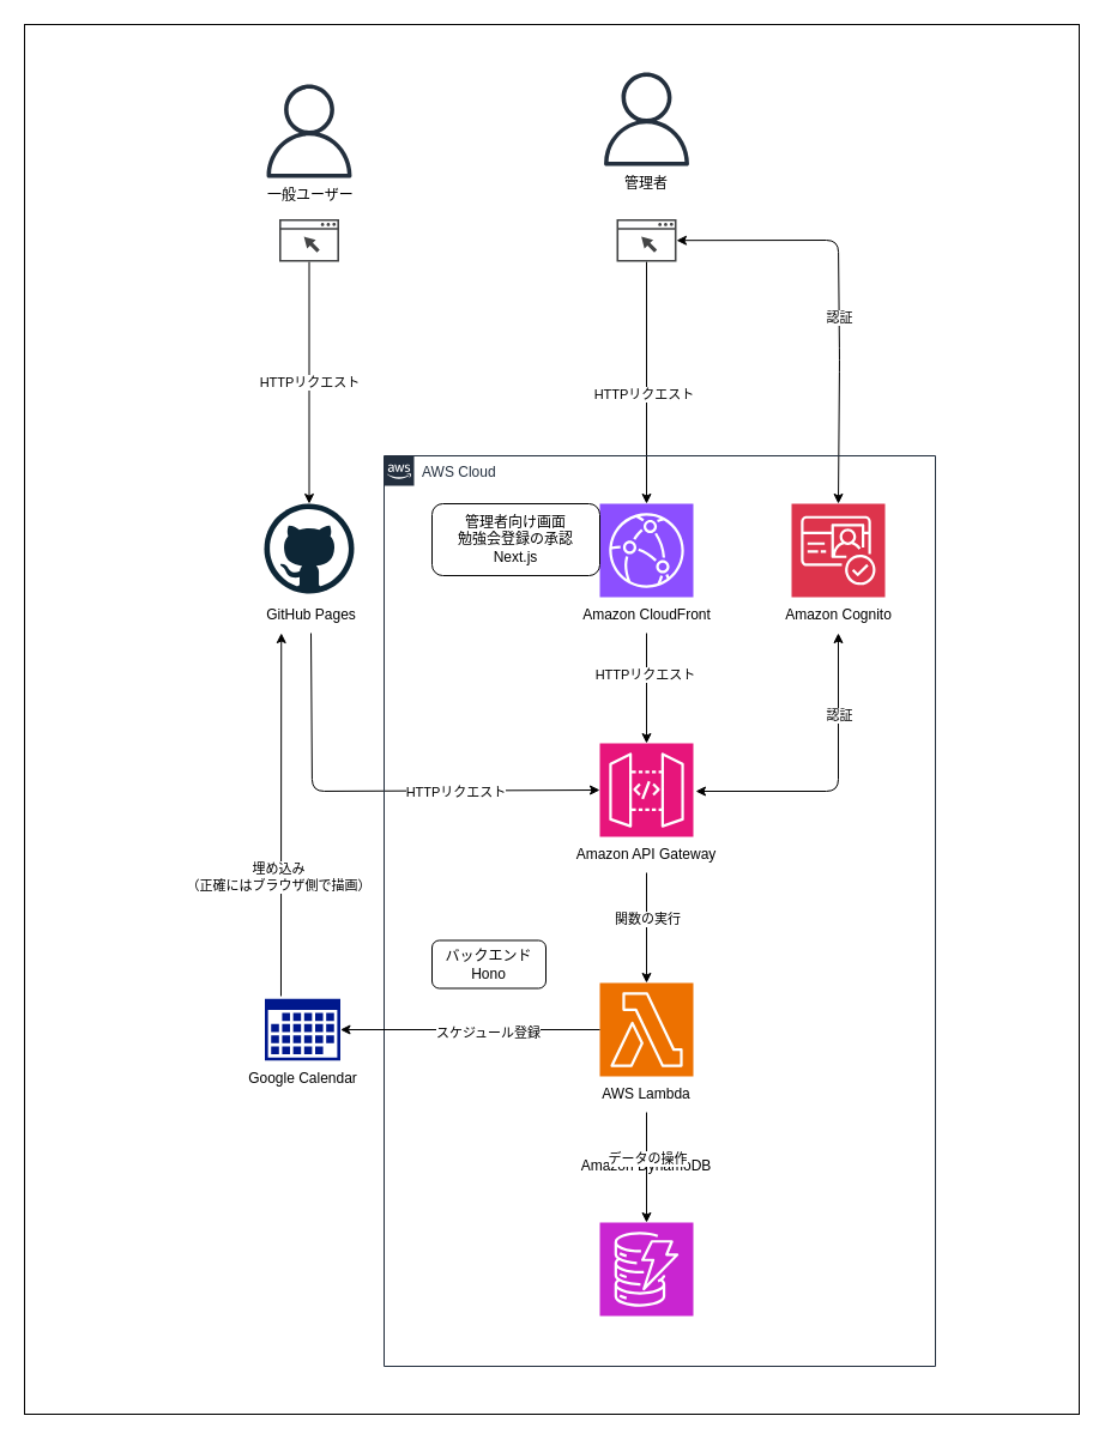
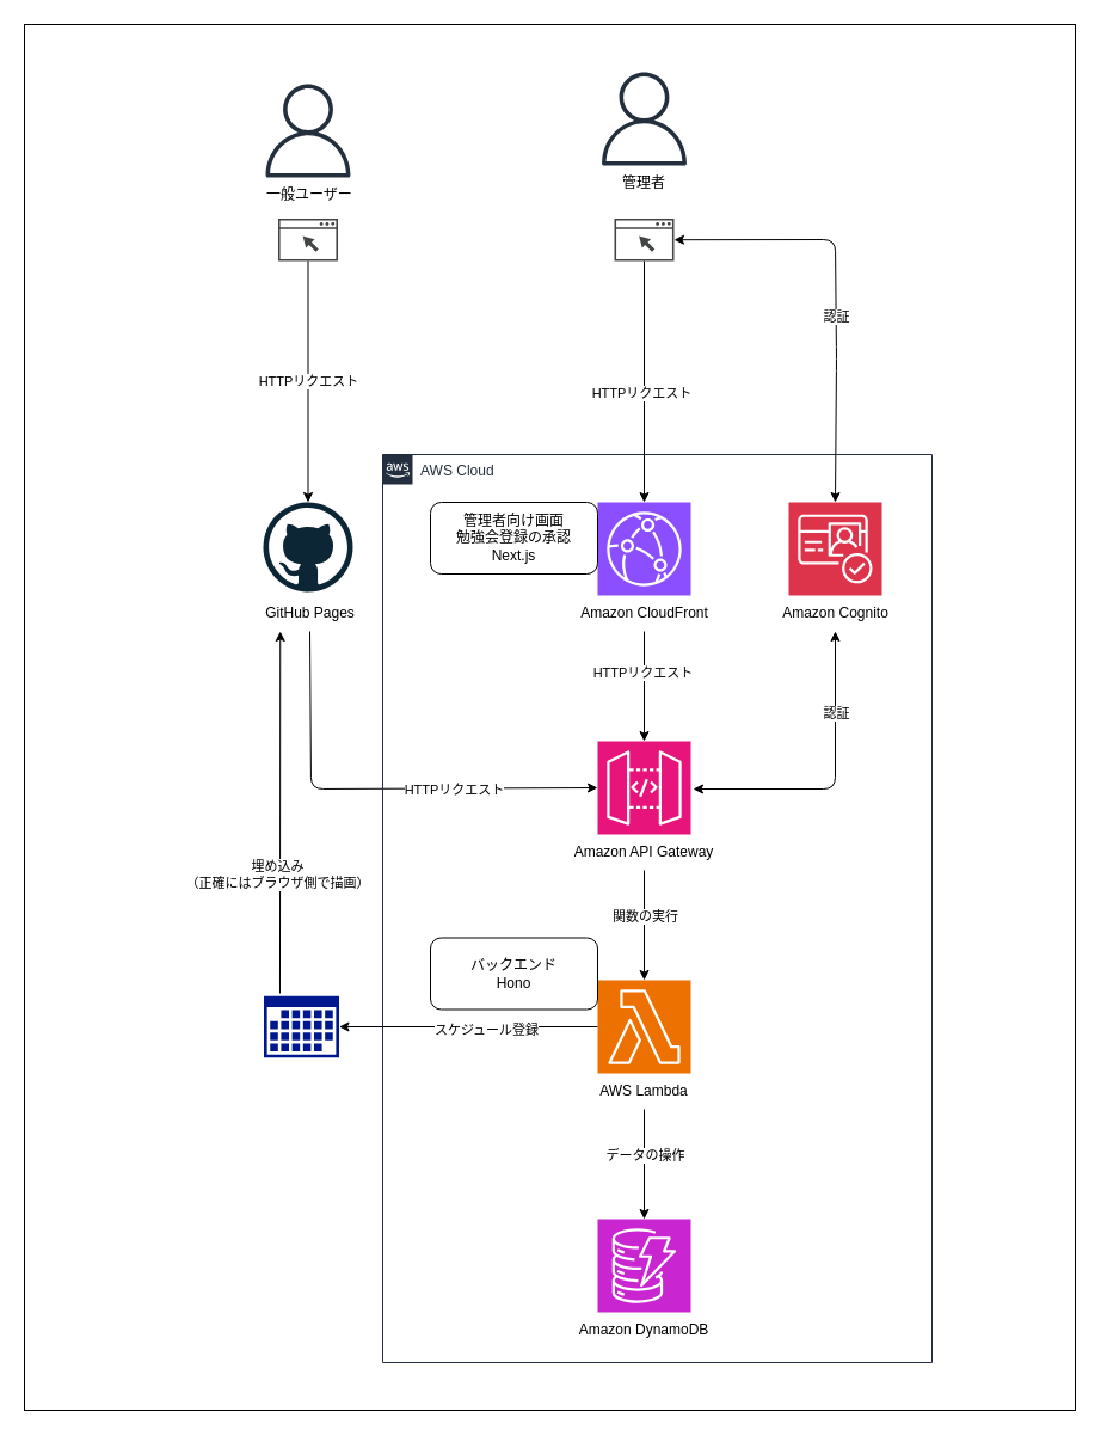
- <mxCell id="36" value="&lt;span style=&quot;background-color: transparent;&quot;&gt;バックエンド&lt;br&gt;Hono&lt;br&gt;&lt;/span&gt;" style="rounded=1;whiteSpace=wrap;html=1;" vertex="1" parent="35"><mxGeometry x="40" y="404.5" width="95" height="40" as="geometry" /></mxCell>
+ <mxCell id="36" value="&lt;span style=&quot;background-color: transparent;&quot;&gt;バックエンド&lt;br&gt;Hono&lt;br&gt;&lt;/span&gt;" style="rounded=1;whiteSpace=wrap;html=1;" vertex="1" parent="35"><mxGeometry x="40" y="404.5" width="140" height="60" as="geometry" /></mxCell>
- <mxCell id="40" value="Google Calendar" style="text;html=1;align=center;verticalAlign=middle;whiteSpace=wrap;rounded=0;" parent="1" vertex="1"><mxGeometry x="202.5" y="884.83" width="99" height="30" as="geometry" /></mxCell>
- <mxCell id="11" value="Amazon DynamoDB" style="text;html=1;align=center;verticalAlign=middle;whiteSpace=wrap;rounded=0;" parent="1" vertex="1"><mxGeometry x="472.25" y="958" width="133.5" height="30" as="geometry" /></mxCell>
+ <mxCell id="11" value="Amazon DynamoDB" style="text;html=1;align=center;verticalAlign=middle;whiteSpace=wrap;rounded=0;" parent="1" vertex="1"><mxGeometry x="472.25" y="1098" width="133.5" height="30" as="geometry" /></mxCell>
